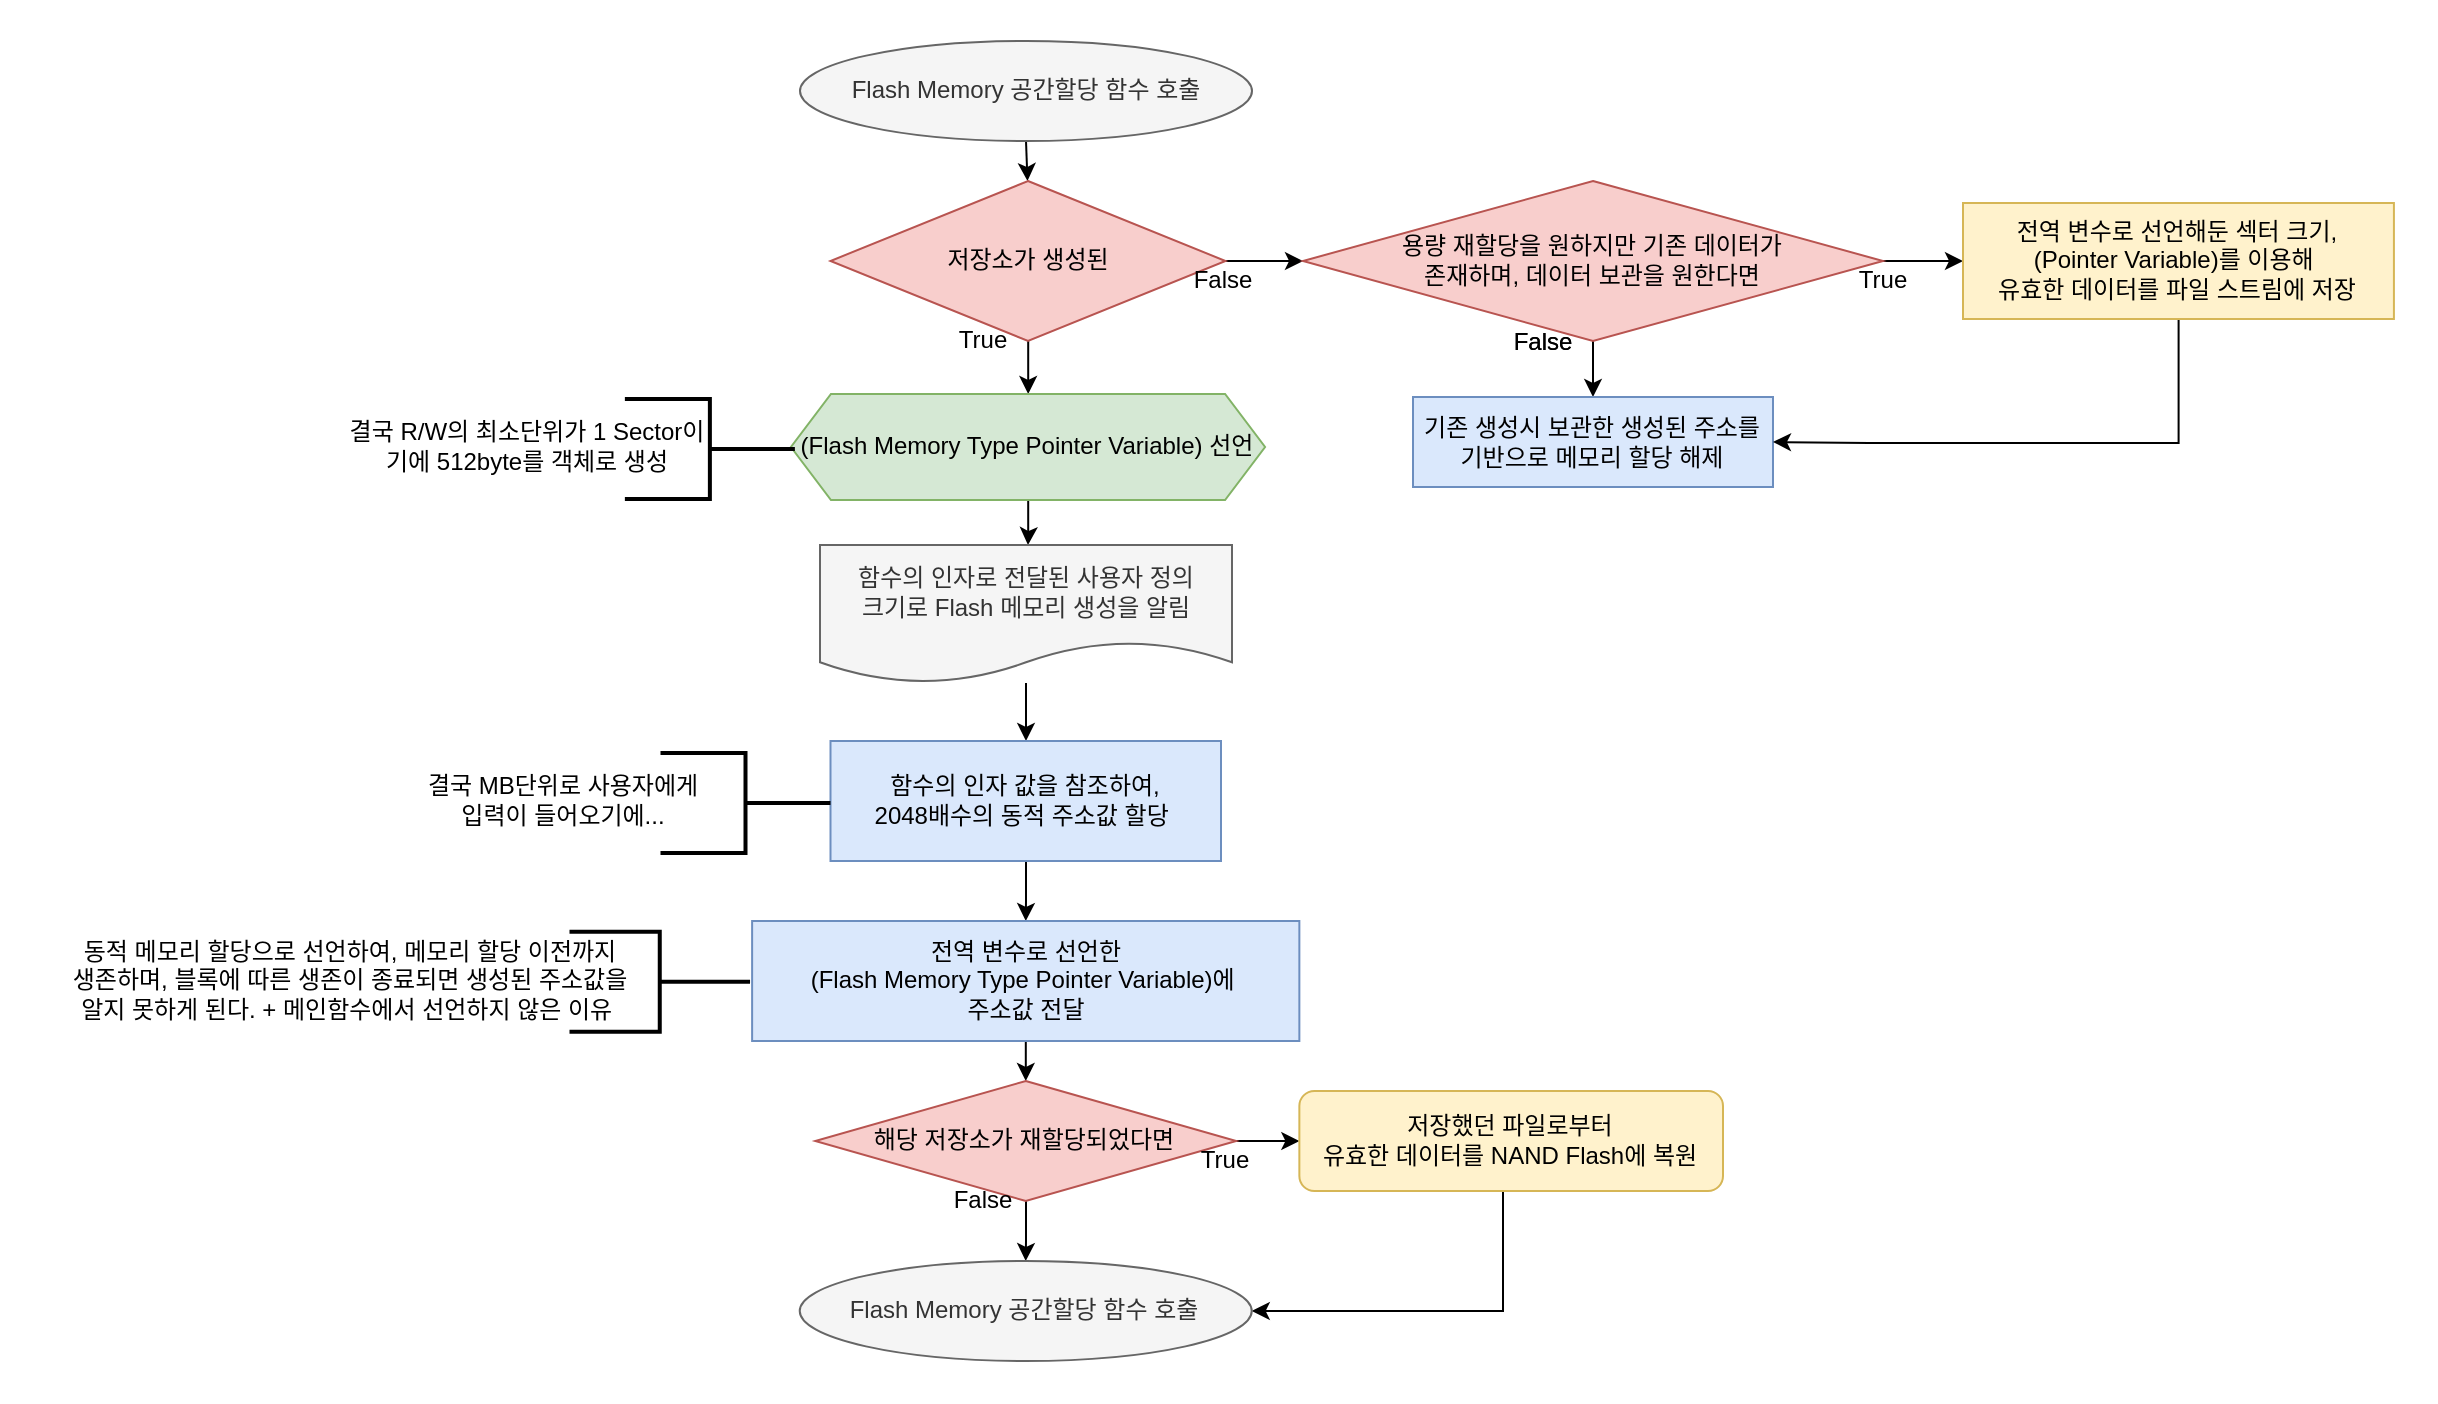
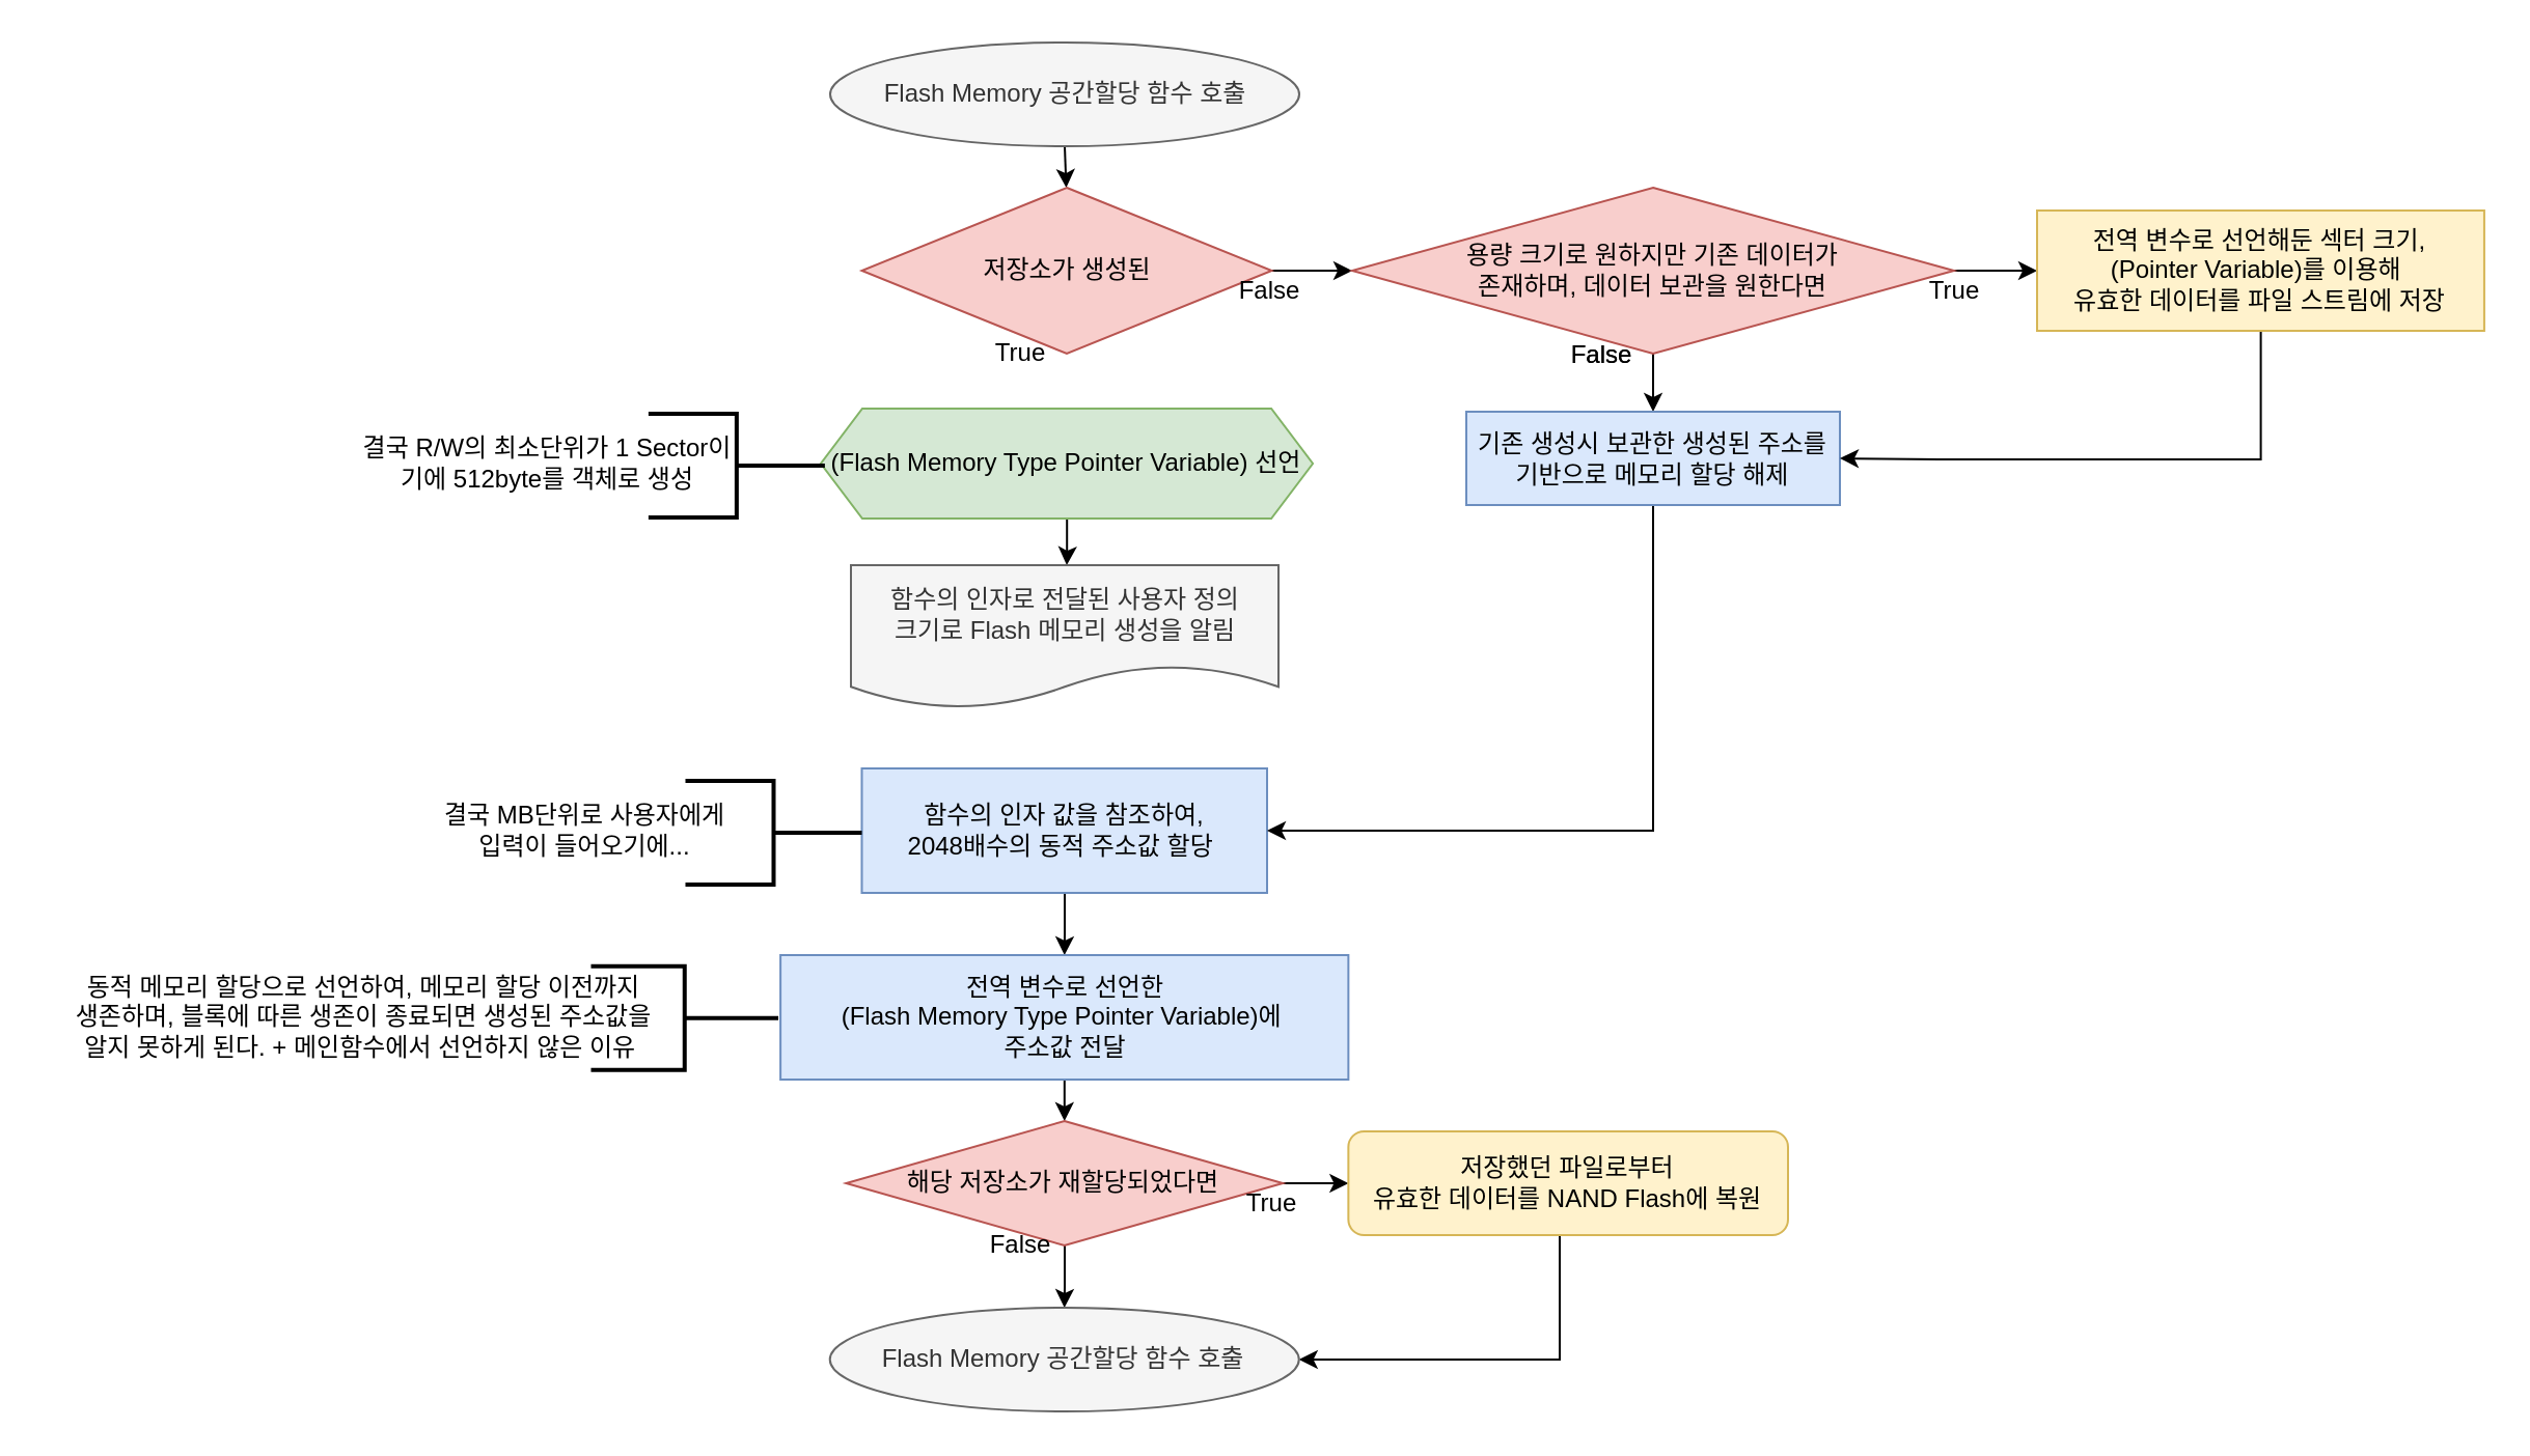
- <mxCell id="11" value="용량 재할당을 원하지만 기존 데이터가 &lt;br&gt;존재하며,&amp;nbsp;데이터 보관을 원한다면" style="rhombus;whiteSpace=wrap;html=1;fillColor=#f8cecc;strokeColor=#b85450;" parent="1" vertex="1"><mxGeometry x="651" y="90" width="290" height="80" as="geometry" /></mxCell>
+ <mxCell id="11" value="용량 크기로 원하지만 기존 데이터가 &lt;br&gt;존재하며,&amp;nbsp;데이터 보관을 원한다면" style="rhombus;whiteSpace=wrap;html=1;fillColor=#f8cecc;strokeColor=#b85450;" parent="1" vertex="1"><mxGeometry x="651" y="90" width="290" height="80" as="geometry" /></mxCell>
- <mxCell id="5" value="" style="edgeStyle=orthogonalEdgeStyle;rounded=0;orthogonalLoop=1;jettySize=auto;html=1;" parent="1" source="6" target="15" edge="1"><mxGeometry relative="1" as="geometry" /></mxCell>
- <mxCell id="22" value="" style="edgeStyle=orthogonalEdgeStyle;rounded=0;orthogonalLoop=1;jettySize=auto;html=1;" parent="1" source="23" target="25" edge="1"><mxGeometry relative="1" as="geometry" /></mxCell>
+ <mxCell id="36" style="edgeStyle=orthogonalEdgeStyle;rounded=0;orthogonalLoop=1;jettySize=auto;html=1;entryX=1;entryY=0.5;entryDx=0;entryDy=0;" parent="1" source="37" target="25" edge="1"><mxGeometry relative="1" as="geometry"><Array as="points"><mxPoint x="796" y="400" /></Array></mxGeometry></mxCell>
